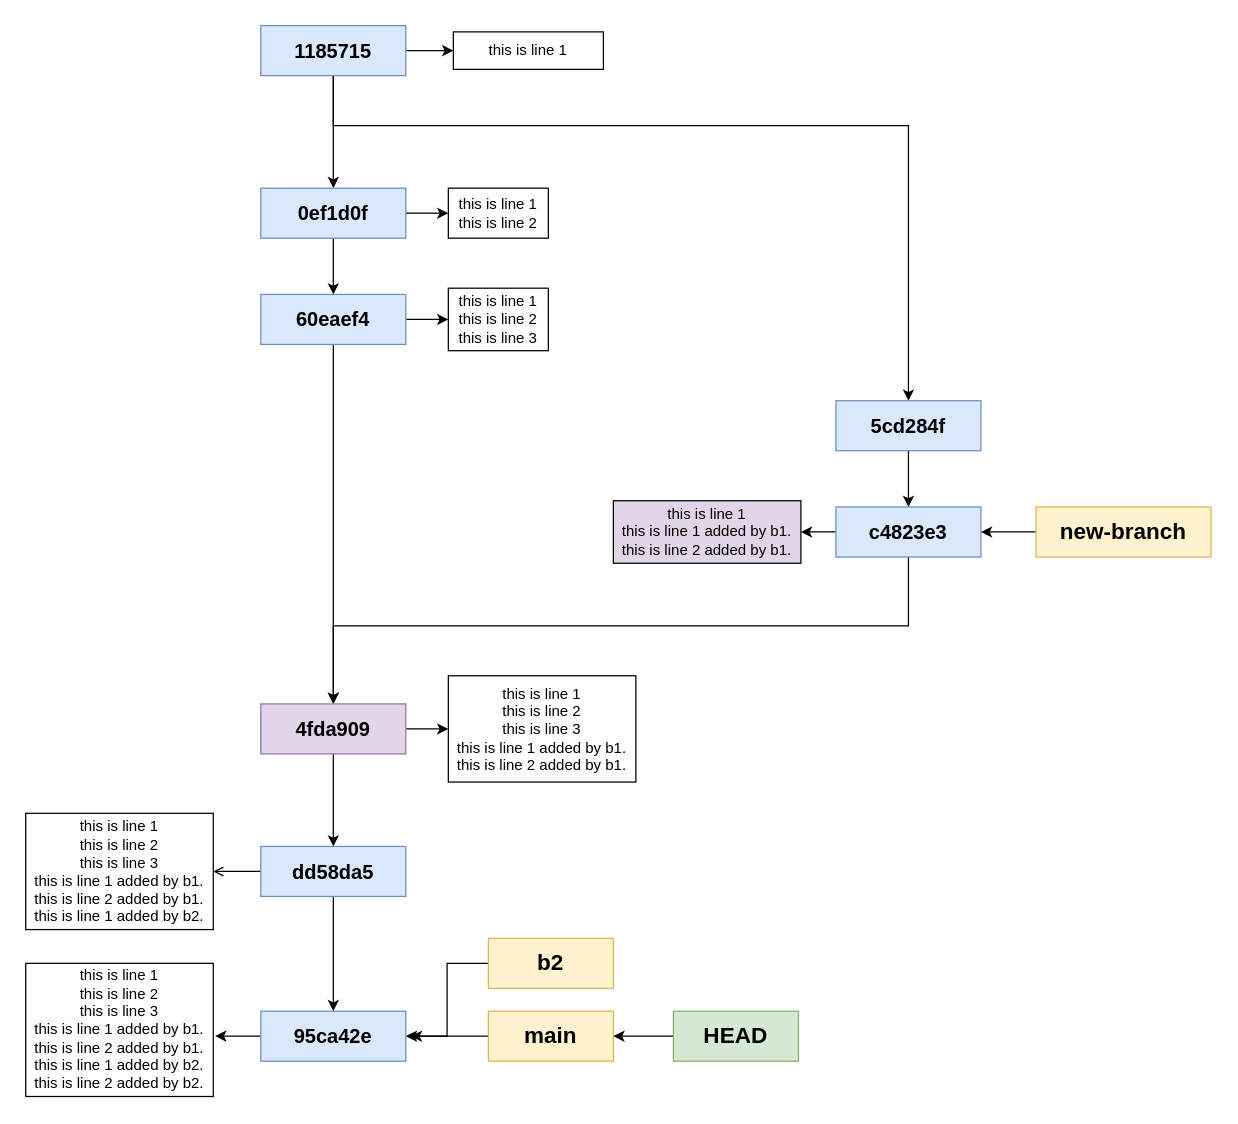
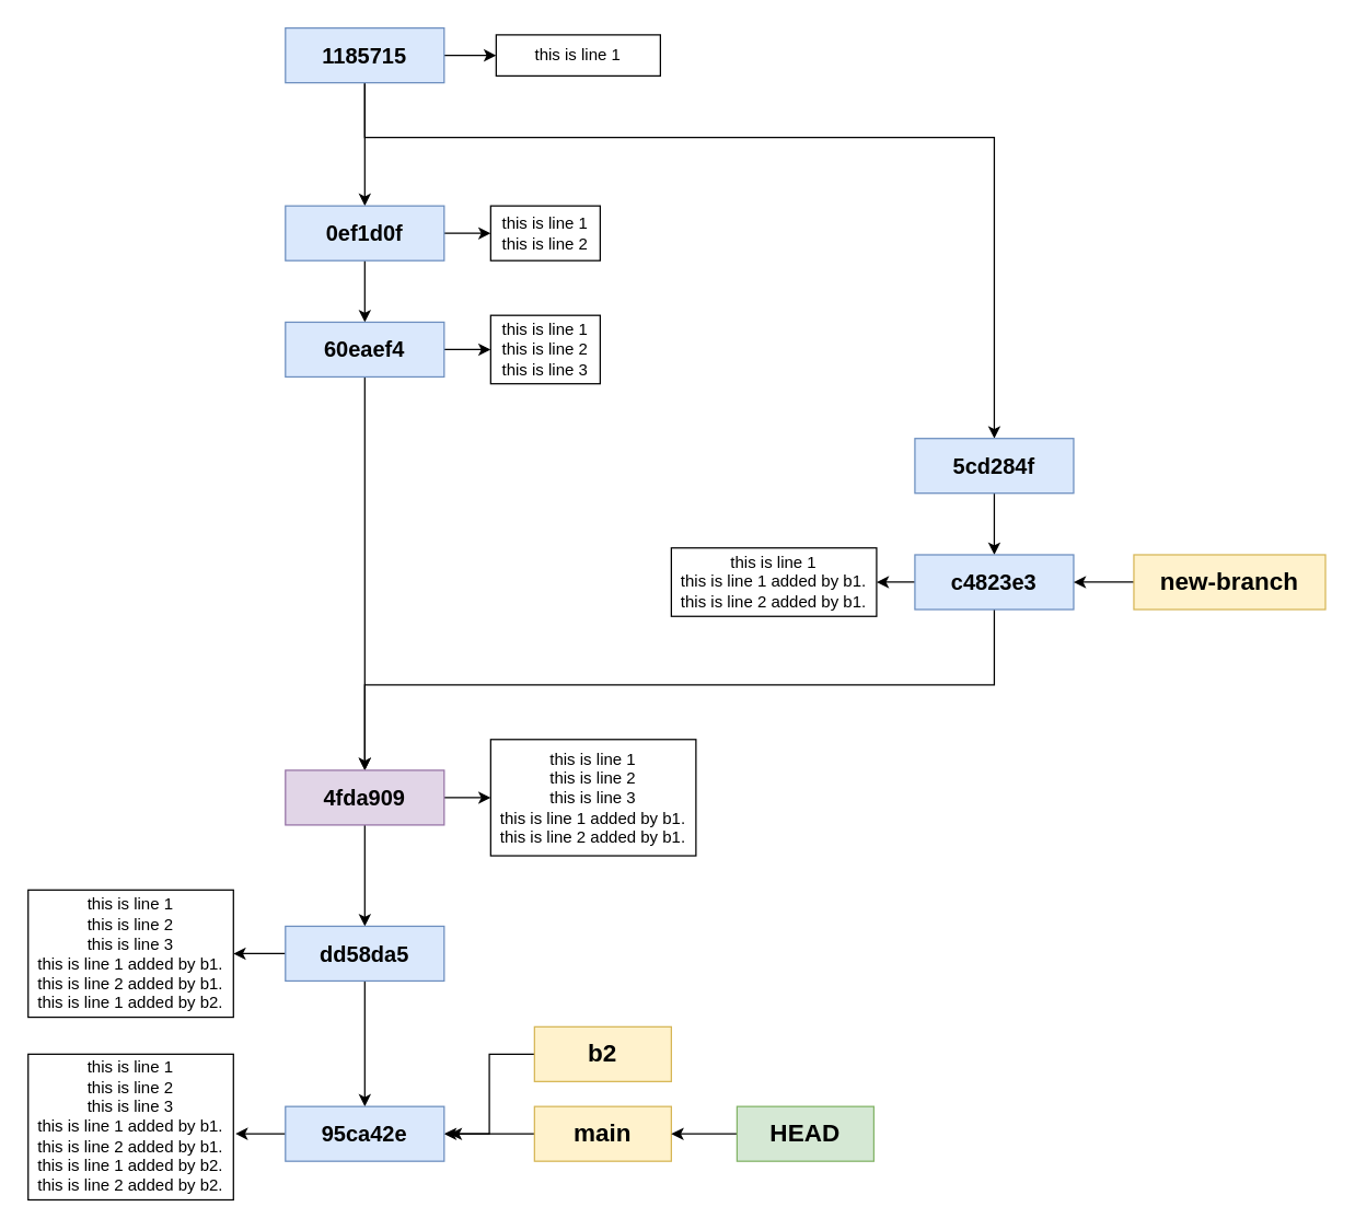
- <mxCell id="24" value="this is line 1&lt;br&gt;this is line 1 added by b1.&lt;br&gt;this is line 2 added by b1." style="rounded=0;whiteSpace=wrap;html=1;fillColor=#e1d5e7;" vertex="1" parent="1"><mxGeometry x="490" y="400" width="150" height="50" as="geometry" /></mxCell>
+ <mxCell id="24" value="this is line 1&lt;br&gt;this is line 1 added by b1.&lt;br&gt;this is line 2 added by b1." style="rounded=0;whiteSpace=wrap;html=1;" vertex="1" parent="1"><mxGeometry x="490" y="400" width="150" height="50" as="geometry" /></mxCell>
- <mxCell id="33" style="edgeStyle=orthogonalEdgeStyle;rounded=0;orthogonalLoop=1;jettySize=auto;html=1;endArrow=open;" edge="1" parent="1" source="35" target="36"><mxGeometry relative="1" as="geometry" /></mxCell>
+ <mxCell id="33" style="edgeStyle=orthogonalEdgeStyle;rounded=0;orthogonalLoop=1;jettySize=auto;html=1;" edge="1" parent="1" source="35" target="36"><mxGeometry relative="1" as="geometry" /></mxCell>
